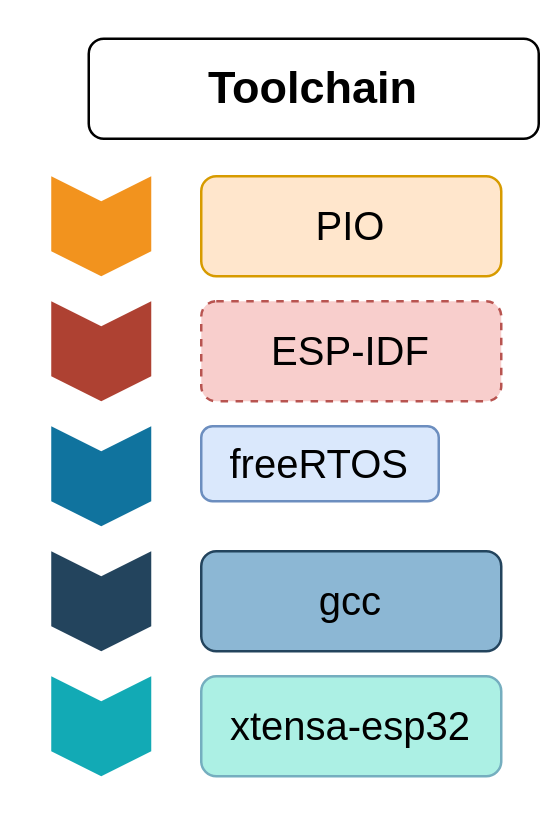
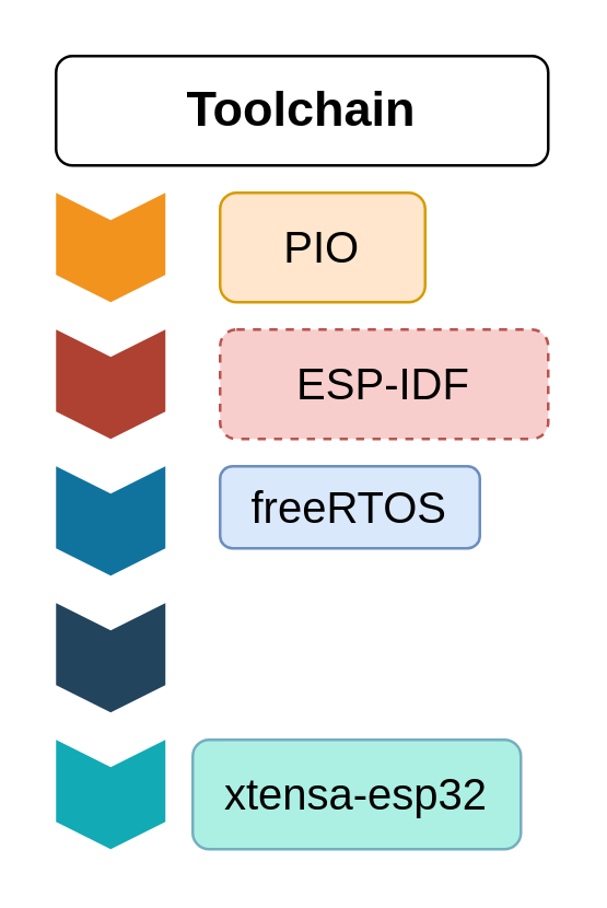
- <mxCell id="7" value="&lt;b&gt;&lt;font style=&quot;font-size: 18px&quot;&gt;Toolchain&lt;/font&gt;&lt;/b&gt;" style="rounded=1;whiteSpace=wrap;html=1;" parent="1" vertex="1"><mxGeometry x="35" y="15" width="180" height="40" as="geometry" /></mxCell>
+ <mxCell id="7" value="&lt;b&gt;&lt;font style=&quot;font-size: 18px&quot;&gt;Toolchain&lt;/font&gt;&lt;/b&gt;" style="rounded=1;whiteSpace=wrap;html=1;" parent="1" vertex="1"><mxGeometry x="20" y="20" width="180" height="40" as="geometry" /></mxCell>
- <mxCell id="9" value="PIO" style="rounded=1;whiteSpace=wrap;html=1;fontSize=16;fillColor=#ffe6cc;strokeColor=#d79b00;" parent="1" vertex="1"><mxGeometry x="80" y="70" width="120" height="40" as="geometry" /></mxCell>
+ <mxCell id="9" value="PIO" style="rounded=1;whiteSpace=wrap;html=1;fontSize=16;fillColor=#ffe6cc;strokeColor=#d79b00;" parent="1" vertex="1"><mxGeometry x="80" y="70" width="75" height="40" as="geometry" /></mxCell>
- <mxCell id="11" value="gcc" style="rounded=1;whiteSpace=wrap;html=1;fontSize=16;fillColor=#8CB7D4;strokeColor=#23445D;" parent="1" vertex="1"><mxGeometry x="80" y="220" width="120" height="40" as="geometry" /></mxCell>
- <mxCell id="12" value="xtensa-esp32" style="rounded=1;whiteSpace=wrap;html=1;fontSize=16;fillColor=#ACF0E4;strokeColor=#75AEBF;" parent="1" vertex="1"><mxGeometry x="80" y="270" width="120" height="40" as="geometry" /></mxCell>
+ <mxCell id="12" value="xtensa-esp32" style="rounded=1;whiteSpace=wrap;html=1;fontSize=16;fillColor=#ACF0E4;strokeColor=#75AEBF;" parent="1" vertex="1"><mxGeometry x="70" y="270" width="120" height="40" as="geometry" /></mxCell>
